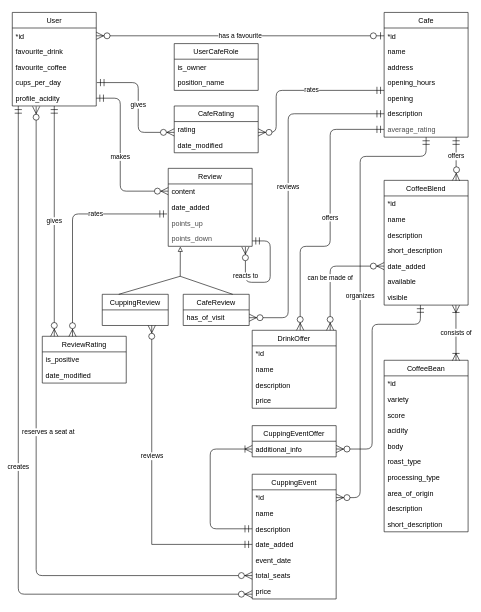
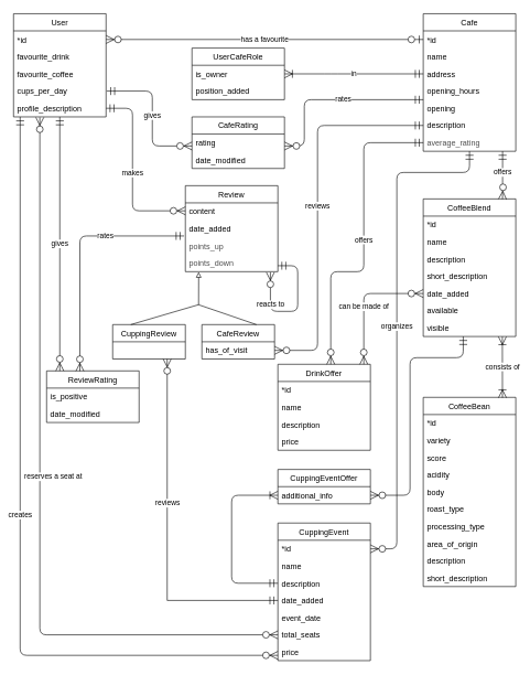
+ <mxCell id="20" value="in" style="endArrow=ERmandOne;html=1;edgeStyle=orthogonalEdgeStyle;entryX=0;entryY=0.5;entryDx=0;entryDy=0;exitX=1;exitY=0.5;exitDx=0;exitDy=0;startArrow=ERoneToMany;startFill=0;endFill=0;endSize=10;startSize=10;" parent="1" source="18" target="11" edge="1"><mxGeometry relative="1" as="geometry"><mxPoint x="390" y="200" as="sourcePoint" /><mxPoint x="224.667" y="173" as="targetPoint" /><Array as="points"><mxPoint x="500" y="111" /><mxPoint x="500" y="111" /></Array></mxGeometry></mxCell>
- <mxCell id="19" value="position_name" style="text;strokeColor=none;fillColor=none;align=left;verticalAlign=top;spacingLeft=4;spacingRight=4;overflow=hidden;rotatable=0;points=[[0,0.5],[1,0.5]];portConstraint=eastwest;" vertex="1" parent="17"><mxGeometry y="52" width="140" height="26" as="geometry" /></mxCell>
+ <mxCell id="19" value="position_added" style="text;strokeColor=none;fillColor=none;align=left;verticalAlign=top;spacingLeft=4;spacingRight=4;overflow=hidden;rotatable=0;points=[[0,0.5],[1,0.5]];portConstraint=eastwest;" vertex="1" parent="17"><mxGeometry y="52" width="140" height="26" as="geometry" /></mxCell>
- <mxCell id="7" value="profile_acidity&#10;" style="text;strokeColor=none;fillColor=none;align=left;verticalAlign=top;spacingLeft=4;spacingRight=4;overflow=hidden;rotatable=0;points=[[0,0.5],[1,0.5]];portConstraint=eastwest;" parent="2" vertex="1"><mxGeometry y="130" width="140" height="26" as="geometry" /></mxCell>
+ <mxCell id="7" value="profile_description&#10;" style="text;strokeColor=none;fillColor=none;align=left;verticalAlign=top;spacingLeft=4;spacingRight=4;overflow=hidden;rotatable=0;points=[[0,0.5],[1,0.5]];portConstraint=eastwest;" parent="2" vertex="1"><mxGeometry y="130" width="140" height="26" as="geometry" /></mxCell>
